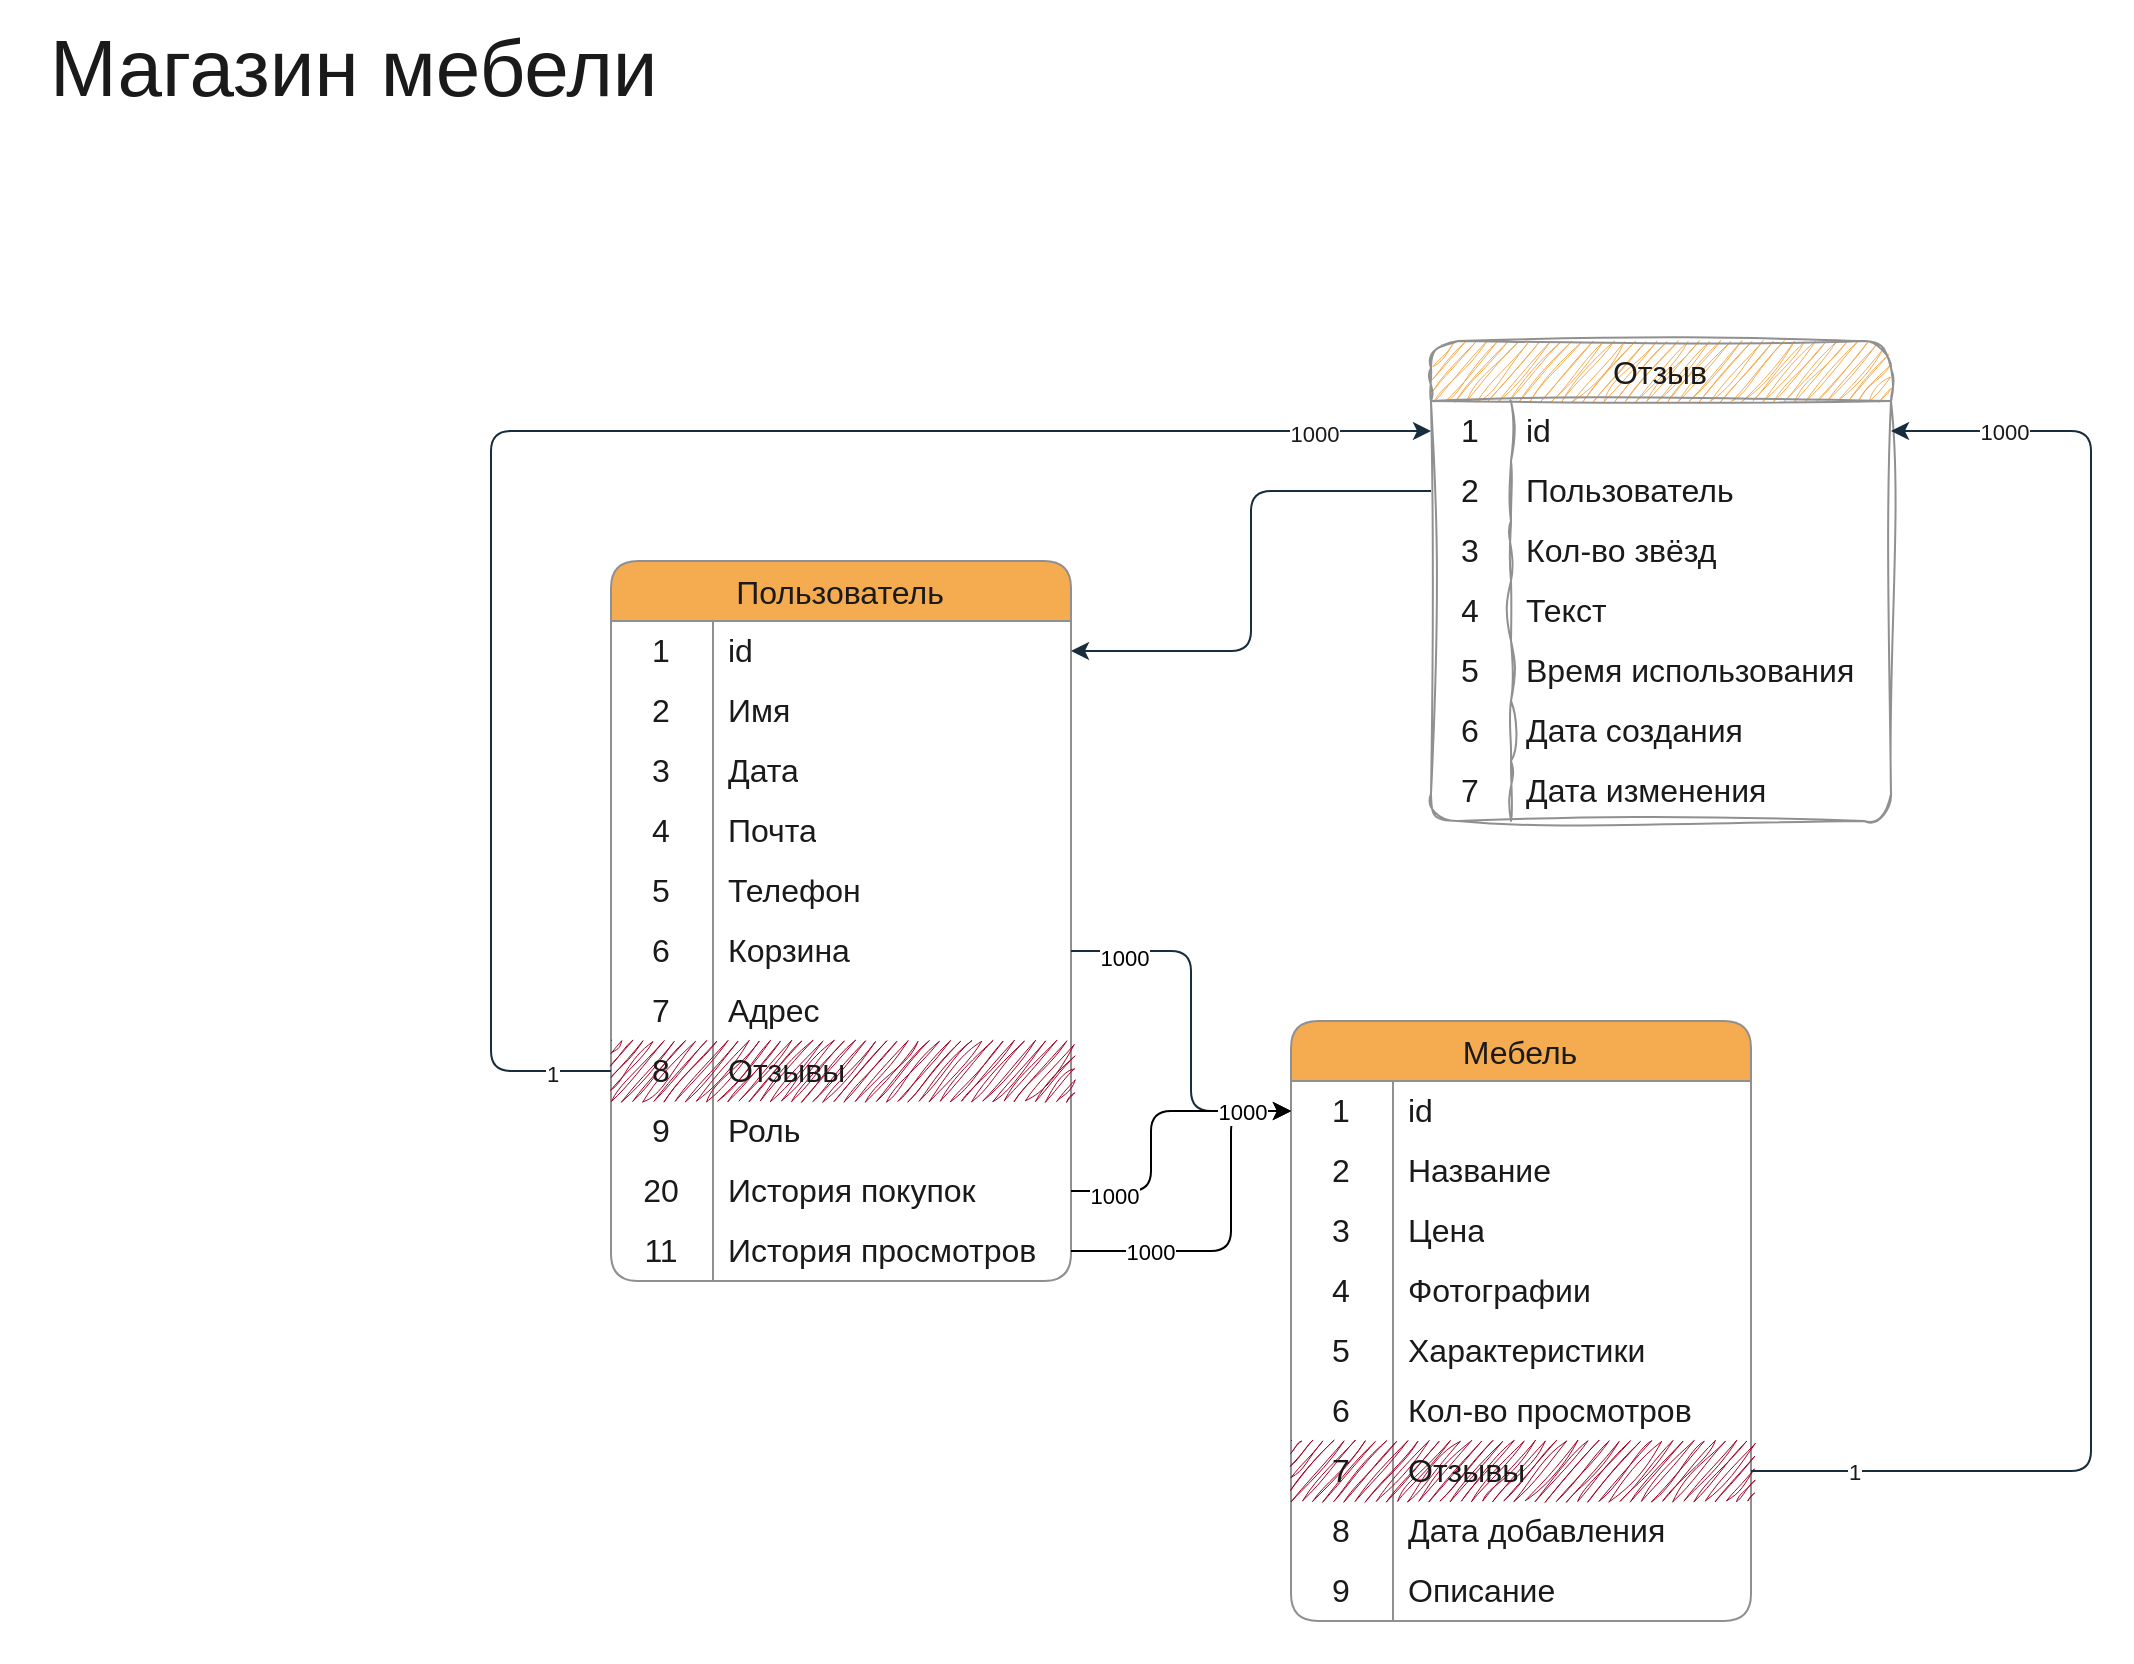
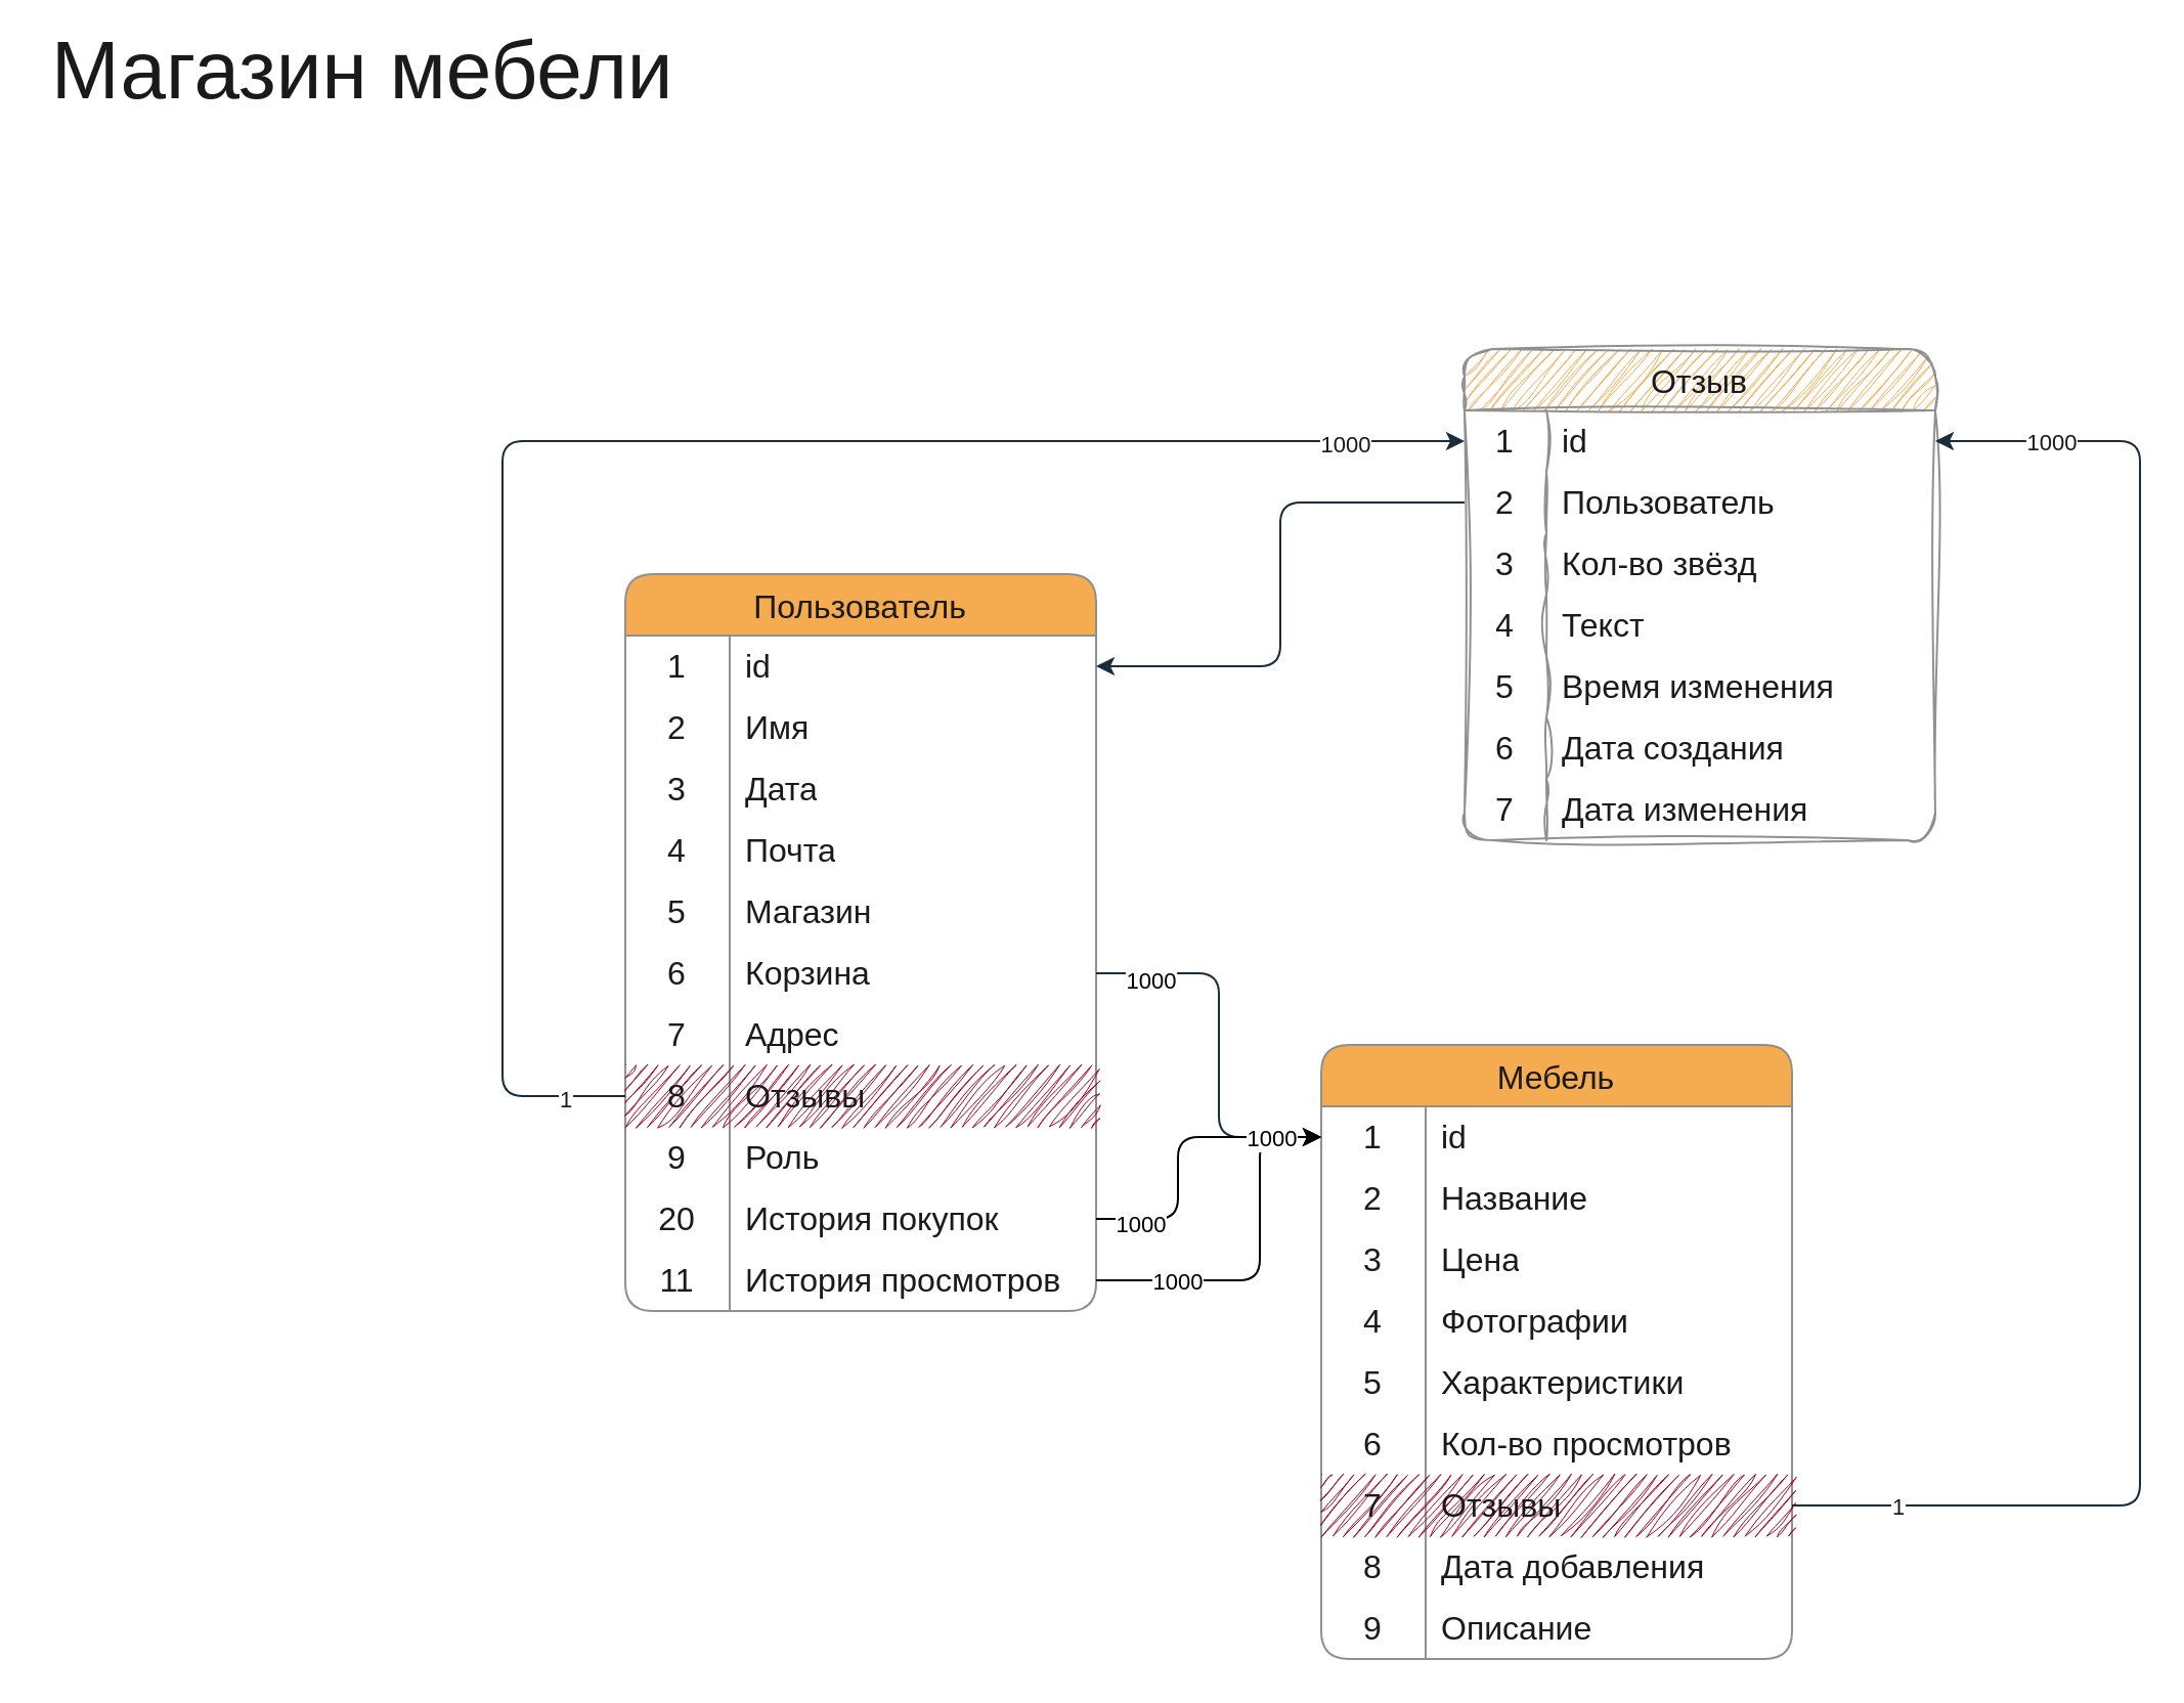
- <mxCell id="82" value="Время использования" style="shape=partialRectangle;html=1;whiteSpace=wrap;connectable=0;fillColor=none;top=0;left=0;bottom=0;right=0;align=left;spacingLeft=6;overflow=hidden;strokeColor=#909090;fontSize=16;fontColor=#1A1A1A;rounded=1;labelBackgroundColor=none;sketch=1;curveFitting=1;jiggle=2;" parent="80" vertex="1"><mxGeometry x="40" width="190" height="30" as="geometry"><mxRectangle width="190" height="30" as="alternateBounds" /></mxGeometry></mxCell>
+ <mxCell id="82" value="Время изменения" style="shape=partialRectangle;html=1;whiteSpace=wrap;connectable=0;fillColor=none;top=0;left=0;bottom=0;right=0;align=left;spacingLeft=6;overflow=hidden;strokeColor=#909090;fontSize=16;fontColor=#1A1A1A;rounded=1;labelBackgroundColor=none;sketch=1;curveFitting=1;jiggle=2;" parent="80" vertex="1"><mxGeometry x="40" width="190" height="30" as="geometry"><mxRectangle width="190" height="30" as="alternateBounds" /></mxGeometry></mxCell>
- <mxCell id="46" value="Телефон" style="shape=partialRectangle;html=1;whiteSpace=wrap;connectable=0;fillColor=none;top=0;left=0;bottom=0;right=0;align=left;spacingLeft=6;overflow=hidden;strokeColor=#909090;fontSize=16;rounded=1;labelBackgroundColor=none;fontColor=#1A1A1A;" parent="44" vertex="1"><mxGeometry x="51" width="179" height="30" as="geometry"><mxRectangle width="179" height="30" as="alternateBounds" /></mxGeometry></mxCell>
+ <mxCell id="46" value="Магазин" style="shape=partialRectangle;html=1;whiteSpace=wrap;connectable=0;fillColor=none;top=0;left=0;bottom=0;right=0;align=left;spacingLeft=6;overflow=hidden;strokeColor=#909090;fontSize=16;rounded=1;labelBackgroundColor=none;fontColor=#1A1A1A;" parent="44" vertex="1"><mxGeometry x="51" width="179" height="30" as="geometry"><mxRectangle width="179" height="30" as="alternateBounds" /></mxGeometry></mxCell>
